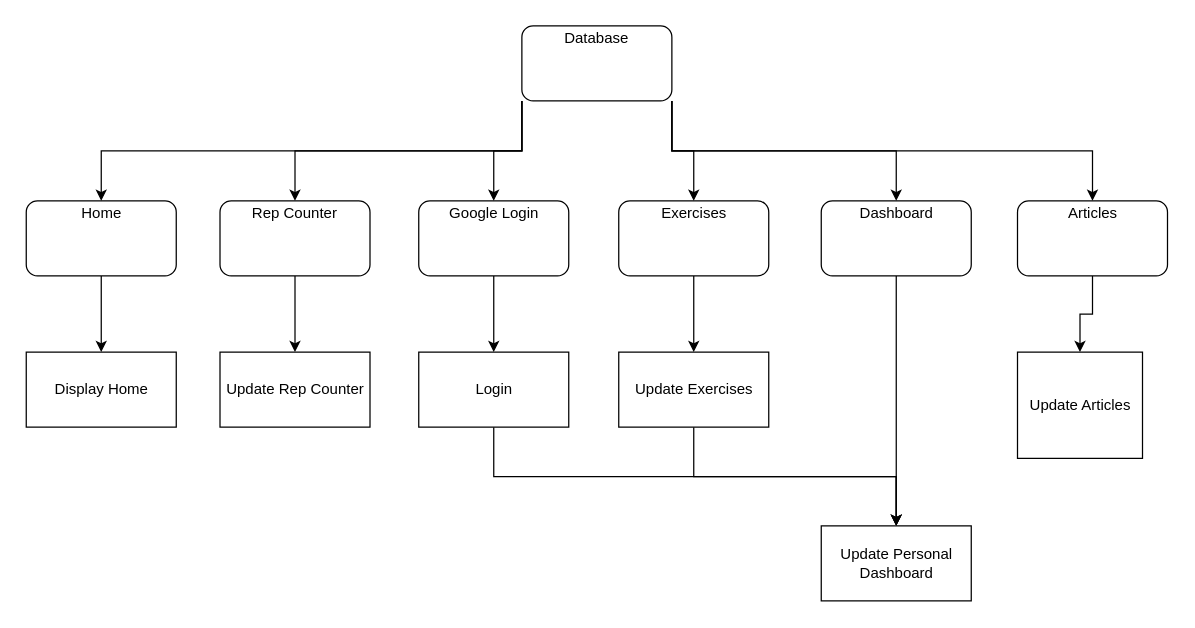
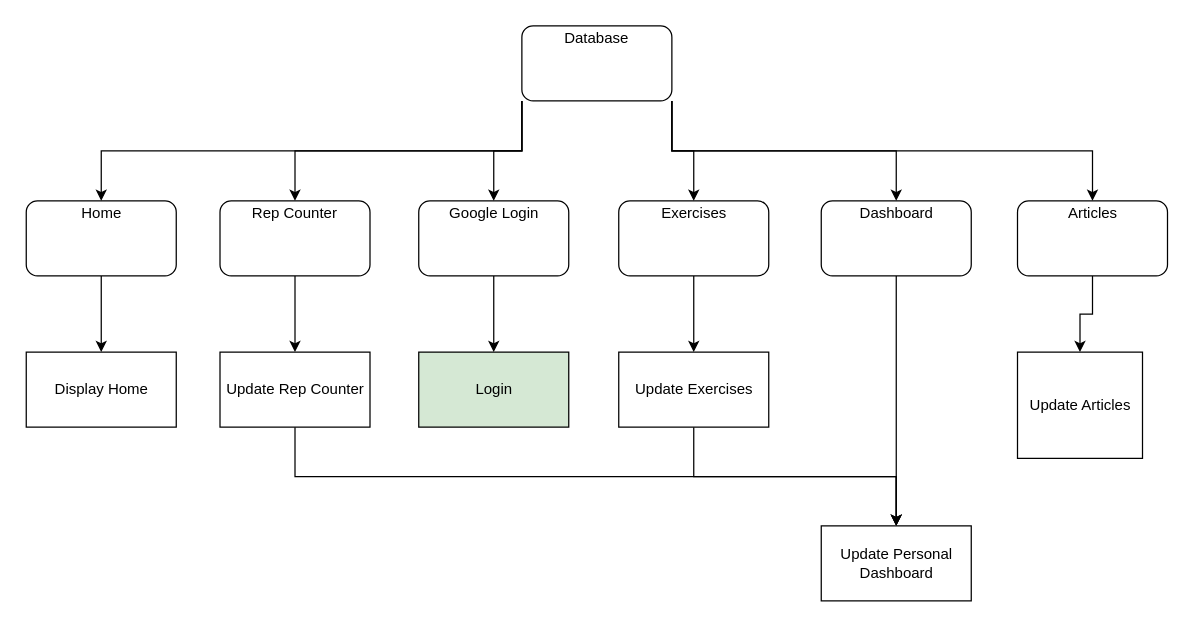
- <mxCell id="29" value="Login" style="rounded=0;whiteSpace=wrap;html=1;" vertex="1" parent="1"><mxGeometry x="334.5" y="281" width="120" height="60" as="geometry" /></mxCell>
+ <mxCell id="29" value="Login" style="rounded=0;whiteSpace=wrap;html=1;fillColor=#d5e8d4;" vertex="1" parent="1"><mxGeometry x="334.5" y="281" width="120" height="60" as="geometry" /></mxCell>
- <mxCell id="28" style="edgeStyle=orthogonalEdgeStyle;rounded=0;orthogonalLoop=1;jettySize=auto;html=1;exitX=0.5;exitY=1;exitDx=0;exitDy=0;strokeColor=#000000;" edge="1" parent="1" source="29" target="34"><mxGeometry relative="1" as="geometry" /></mxCell>
+ <mxCell id="30" style="edgeStyle=orthogonalEdgeStyle;rounded=0;orthogonalLoop=1;jettySize=auto;html=1;exitX=0.5;exitY=1;exitDx=0;exitDy=0;strokeColor=#000000;" edge="1" parent="1" source="31" target="34"><mxGeometry relative="1" as="geometry" /></mxCell>
